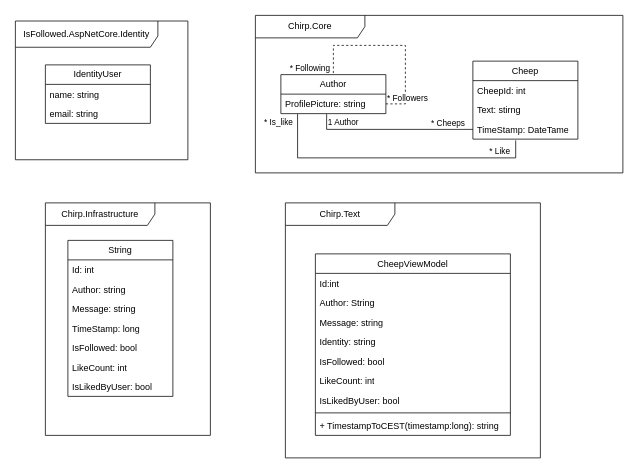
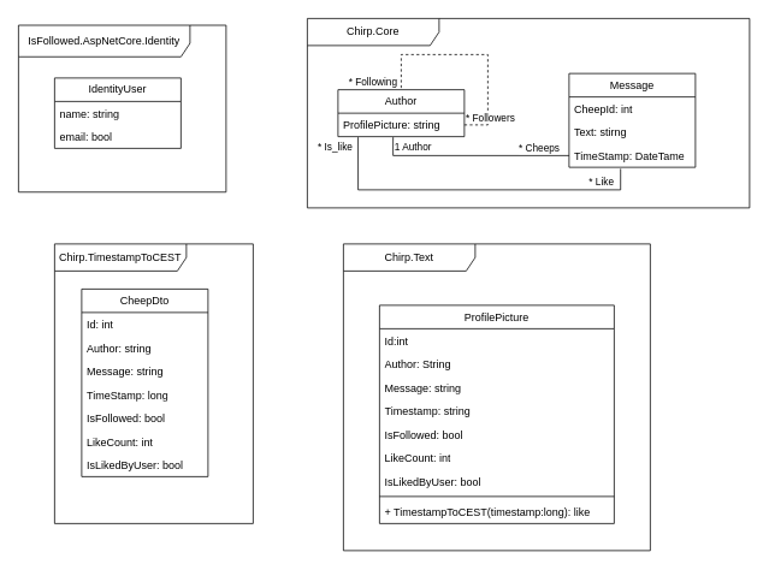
- <mxCell id="4" value="Cheep" style="swimlane;fontStyle=0;childLayout=stackLayout;horizontal=1;startSize=26;fillColor=none;horizontalStack=0;resizeParent=1;resizeParentMax=0;resizeLast=0;collapsible=1;marginBottom=0;whiteSpace=wrap;html=1;" vertex="1" parent="1"><mxGeometry x="630" y="81" width="140" height="104" as="geometry"><mxRectangle x="400" y="330" width="100" height="30" as="alternateBounds" /></mxGeometry></mxCell>
+ <mxCell id="4" value="Message" style="swimlane;fontStyle=0;childLayout=stackLayout;horizontal=1;startSize=26;fillColor=none;horizontalStack=0;resizeParent=1;resizeParentMax=0;resizeLast=0;collapsible=1;marginBottom=0;whiteSpace=wrap;html=1;" vertex="1" parent="1"><mxGeometry x="630" y="81" width="140" height="104" as="geometry"><mxRectangle x="400" y="330" width="100" height="30" as="alternateBounds" /></mxGeometry></mxCell>
- <mxCell id="10" value="email: string" style="text;strokeColor=none;fillColor=none;align=left;verticalAlign=top;spacingLeft=4;spacingRight=4;overflow=hidden;rotatable=0;points=[[0,0.5],[1,0.5]];portConstraint=eastwest;whiteSpace=wrap;html=1;" vertex="1" parent="8"><mxGeometry y="52" width="140" height="26" as="geometry" /></mxCell>
+ <mxCell id="10" value="email: bool" style="text;strokeColor=none;fillColor=none;align=left;verticalAlign=top;spacingLeft=4;spacingRight=4;overflow=hidden;rotatable=0;points=[[0,0.5],[1,0.5]];portConstraint=eastwest;whiteSpace=wrap;html=1;" vertex="1" parent="8"><mxGeometry y="52" width="140" height="26" as="geometry" /></mxCell>
- <mxCell id="22" value="Chirp.Infrastructure" style="shape=umlFrame;whiteSpace=wrap;html=1;pointerEvents=0;width=146;height=30;" vertex="1" parent="1"><mxGeometry x="60" y="270" width="220" height="310" as="geometry" /></mxCell>
+ <mxCell id="22" value="Chirp.TimestampToCEST" style="shape=umlFrame;whiteSpace=wrap;html=1;pointerEvents=0;width=146;height=30;" vertex="1" parent="1"><mxGeometry x="60" y="270" width="220" height="310" as="geometry" /></mxCell>
- <mxCell id="23" value="String" style="swimlane;fontStyle=0;childLayout=stackLayout;horizontal=1;startSize=26;fillColor=none;horizontalStack=0;resizeParent=1;resizeParentMax=0;resizeLast=0;collapsible=1;marginBottom=0;whiteSpace=wrap;html=1;" vertex="1" parent="1"><mxGeometry x="90" y="320" width="140" height="208" as="geometry"><mxRectangle x="400" y="330" width="100" height="30" as="alternateBounds" /></mxGeometry></mxCell>
+ <mxCell id="23" value="CheepDto" style="swimlane;fontStyle=0;childLayout=stackLayout;horizontal=1;startSize=26;fillColor=none;horizontalStack=0;resizeParent=1;resizeParentMax=0;resizeLast=0;collapsible=1;marginBottom=0;whiteSpace=wrap;html=1;" vertex="1" parent="1"><mxGeometry x="90" y="320" width="140" height="208" as="geometry"><mxRectangle x="400" y="330" width="100" height="30" as="alternateBounds" /></mxGeometry></mxCell>
- <mxCell id="32" value="&lt;span style=&quot;font-weight: normal;&quot;&gt;CheepViewModel&lt;/span&gt;" style="swimlane;fontStyle=1;align=center;verticalAlign=top;childLayout=stackLayout;horizontal=1;startSize=26;horizontalStack=0;resizeParent=1;resizeParentMax=0;resizeLast=0;collapsible=1;marginBottom=0;whiteSpace=wrap;html=1;fillColor=none;" vertex="1" parent="1"><mxGeometry x="420" y="338" width="260" height="242" as="geometry" /></mxCell>
+ <mxCell id="32" value="&lt;span style=&quot;font-weight: normal;&quot;&gt;ProfilePicture&lt;/span&gt;" style="swimlane;fontStyle=1;align=center;verticalAlign=top;childLayout=stackLayout;horizontal=1;startSize=26;horizontalStack=0;resizeParent=1;resizeParentMax=0;resizeLast=0;collapsible=1;marginBottom=0;whiteSpace=wrap;html=1;fillColor=none;" vertex="1" parent="1"><mxGeometry x="420" y="338" width="260" height="242" as="geometry" /></mxCell>
- <mxCell id="36" value="Identity: string" style="text;strokeColor=none;fillColor=none;align=left;verticalAlign=top;spacingLeft=4;spacingRight=4;overflow=hidden;rotatable=0;points=[[0,0.5],[1,0.5]];portConstraint=eastwest;whiteSpace=wrap;html=1;" vertex="1" parent="32"><mxGeometry y="104" width="260" height="26" as="geometry" /></mxCell>
+ <mxCell id="36" value="Timestamp: string" style="text;strokeColor=none;fillColor=none;align=left;verticalAlign=top;spacingLeft=4;spacingRight=4;overflow=hidden;rotatable=0;points=[[0,0.5],[1,0.5]];portConstraint=eastwest;whiteSpace=wrap;html=1;" vertex="1" parent="32"><mxGeometry y="104" width="260" height="26" as="geometry" /></mxCell>
- <mxCell id="41" value="+ TimestampToCEST(timestamp:long): string" style="text;strokeColor=none;fillColor=none;align=left;verticalAlign=top;spacingLeft=4;spacingRight=4;overflow=hidden;rotatable=0;points=[[0,0.5],[1,0.5]];portConstraint=eastwest;whiteSpace=wrap;html=1;" vertex="1" parent="32"><mxGeometry y="216" width="260" height="26" as="geometry" /></mxCell>
+ <mxCell id="41" value="+ TimestampToCEST(timestamp:long): like" style="text;strokeColor=none;fillColor=none;align=left;verticalAlign=top;spacingLeft=4;spacingRight=4;overflow=hidden;rotatable=0;points=[[0,0.5],[1,0.5]];portConstraint=eastwest;whiteSpace=wrap;html=1;" vertex="1" parent="32"><mxGeometry y="216" width="260" height="26" as="geometry" /></mxCell>
